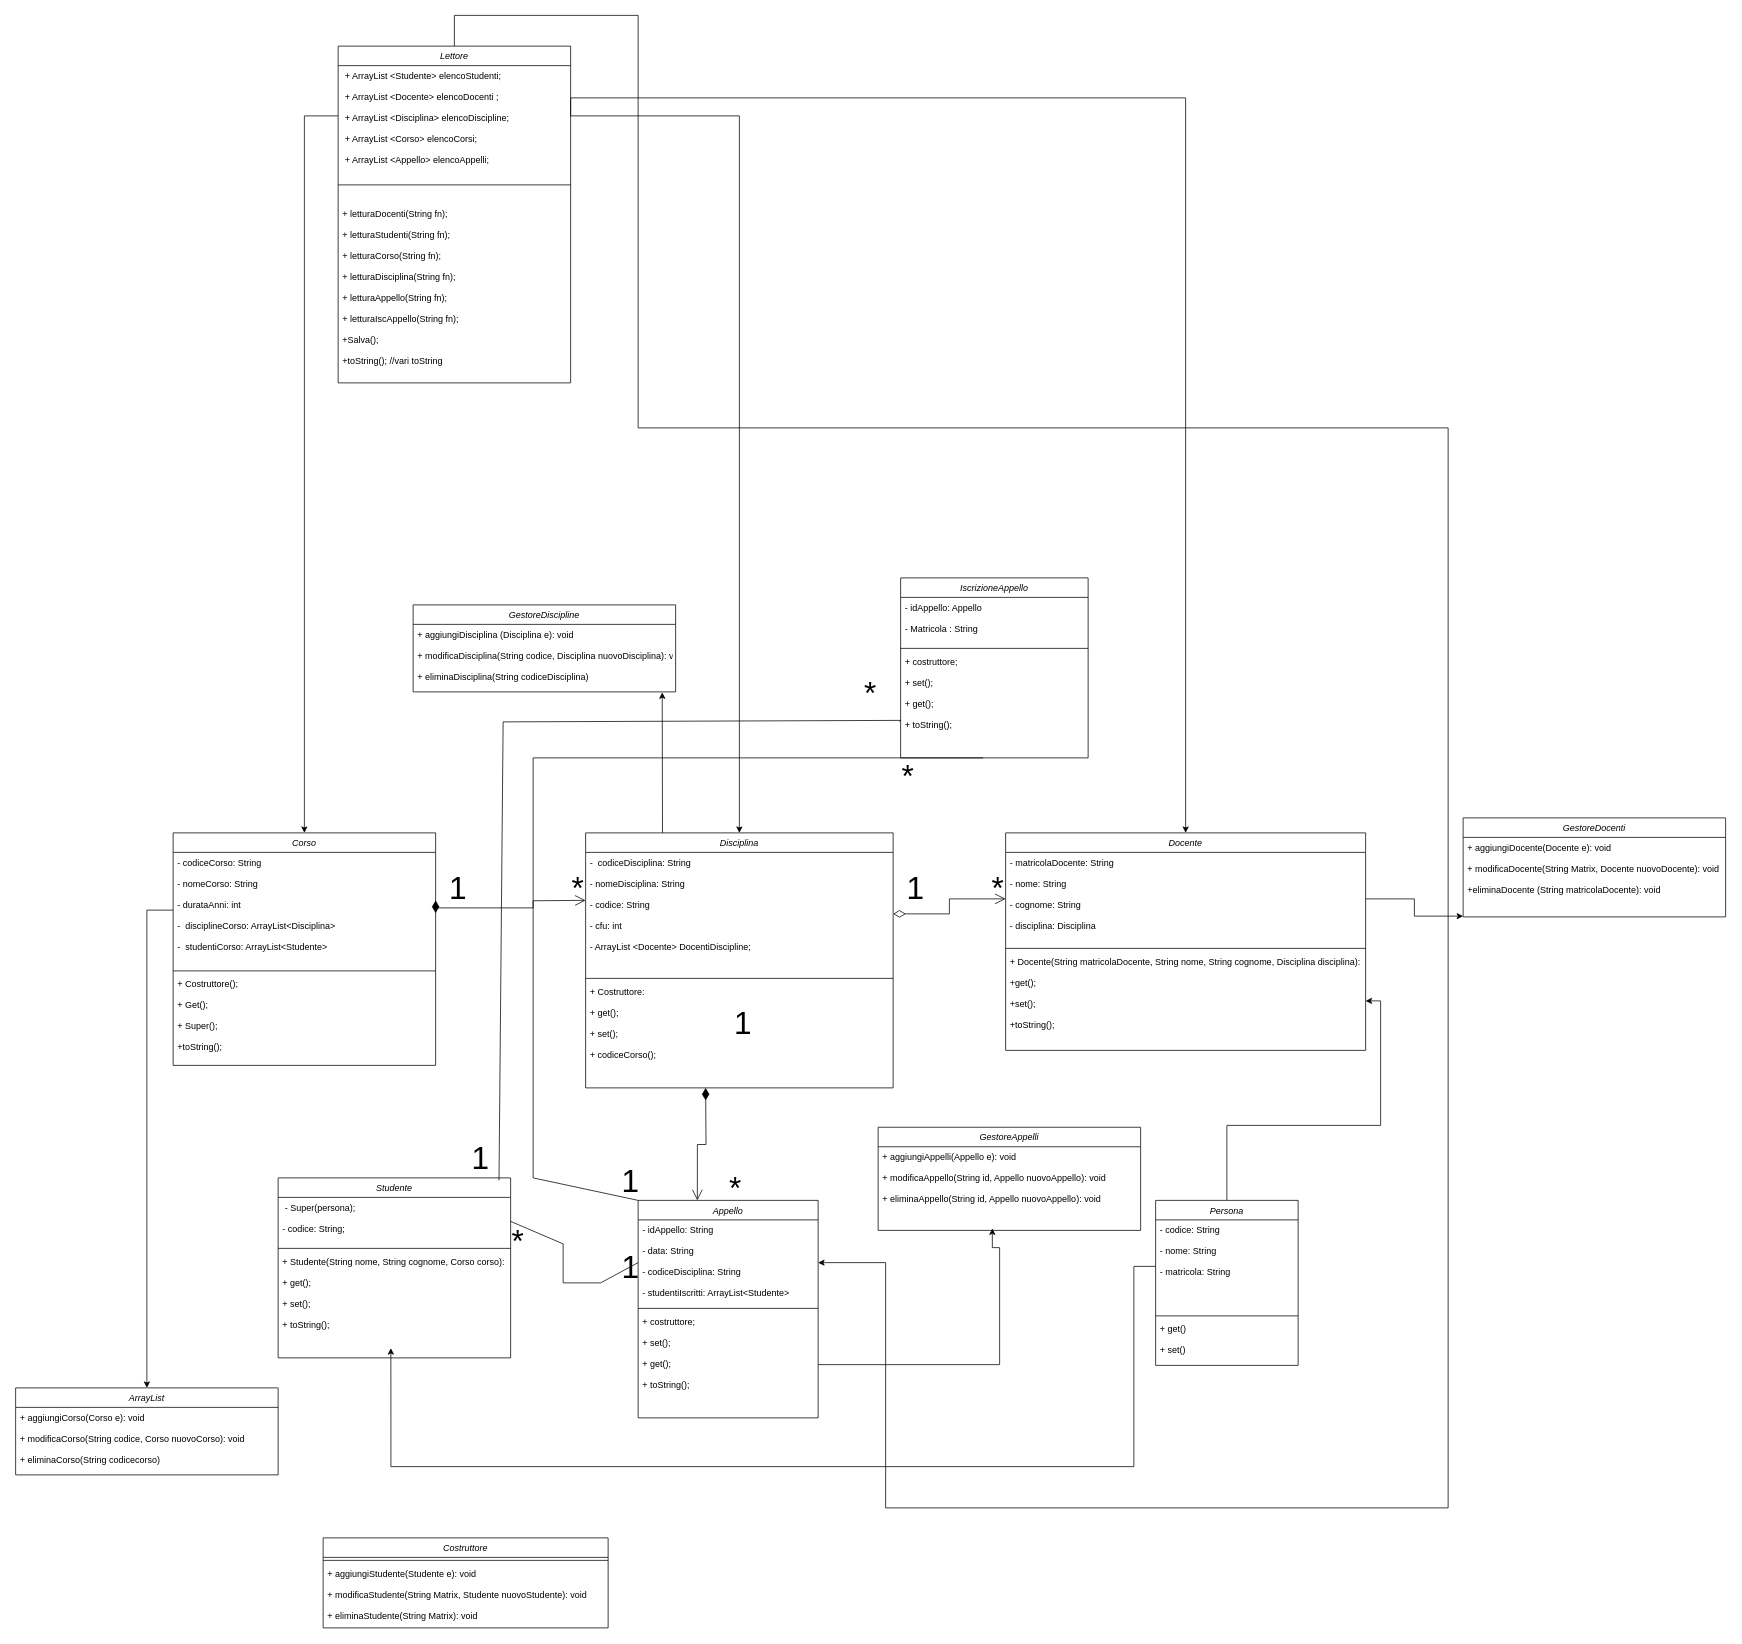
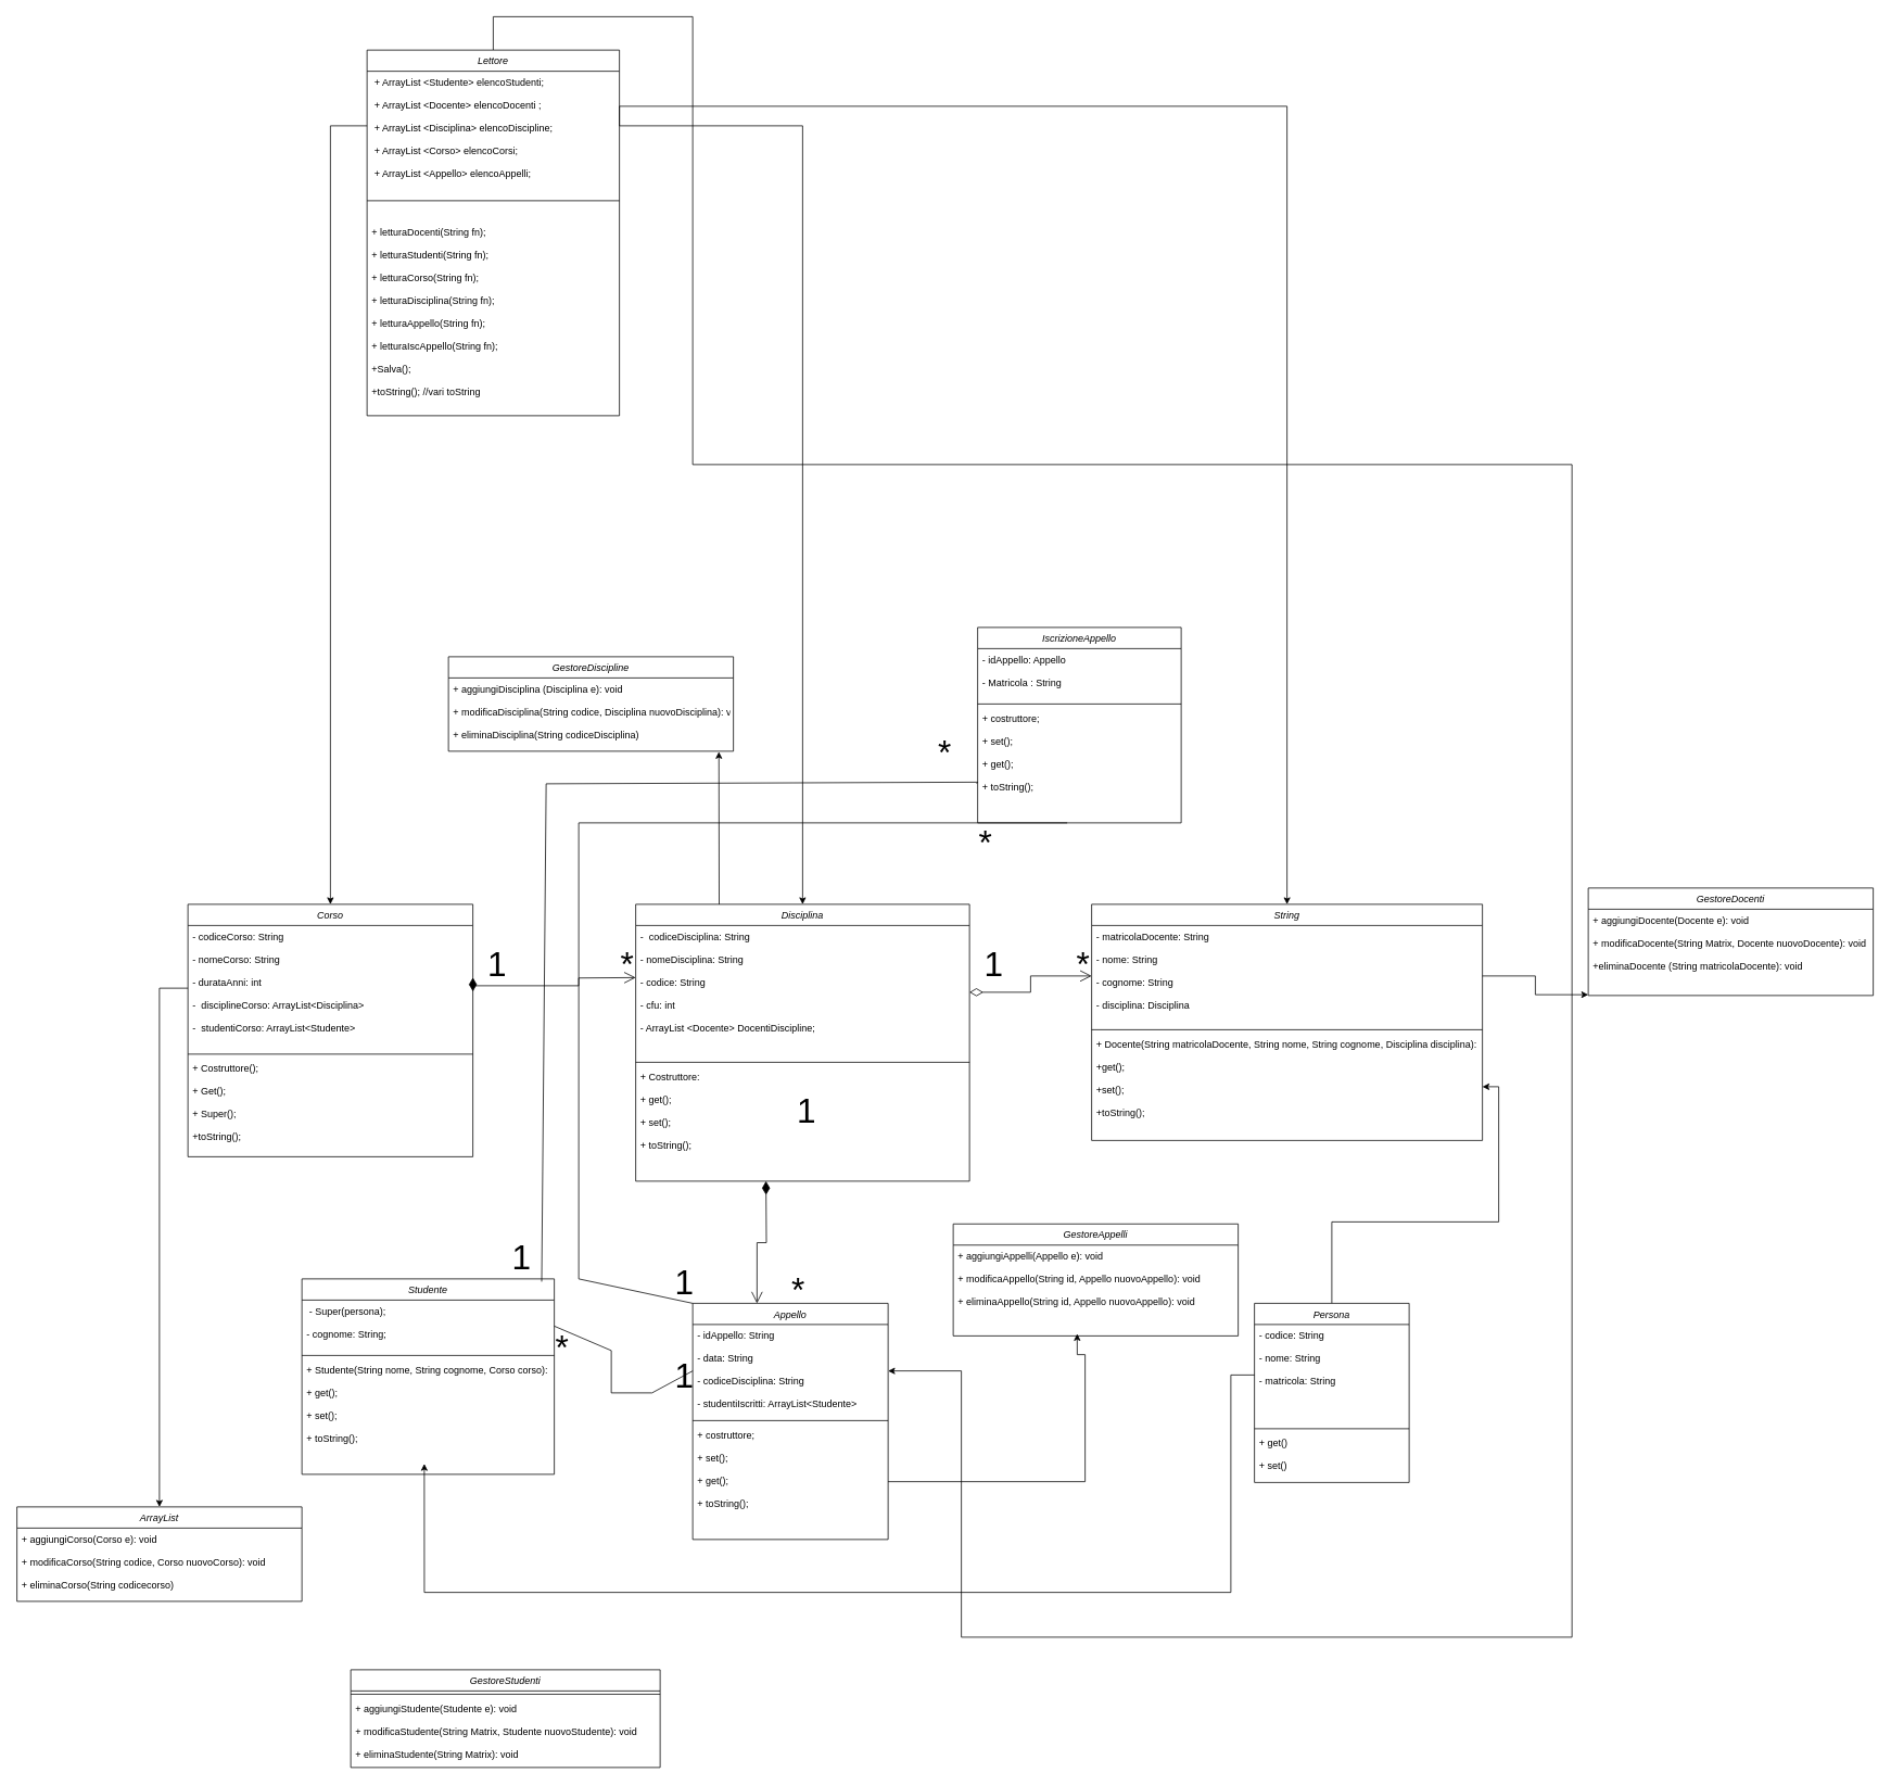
- <mxCell id="15" value="Docente" style="swimlane;fontStyle=2;align=center;verticalAlign=top;childLayout=stackLayout;horizontal=1;startSize=26;horizontalStack=0;resizeParent=1;resizeLast=0;collapsible=1;marginBottom=0;rounded=0;shadow=0;strokeWidth=1;" vertex="1" parent="1"><mxGeometry x="1340" y="1110" width="480" height="290" as="geometry"><mxRectangle x="230" y="140" width="160" height="26" as="alternateBounds" /></mxGeometry></mxCell>
+ <mxCell id="15" value="String" style="swimlane;fontStyle=2;align=center;verticalAlign=top;childLayout=stackLayout;horizontal=1;startSize=26;horizontalStack=0;resizeParent=1;resizeLast=0;collapsible=1;marginBottom=0;rounded=0;shadow=0;strokeWidth=1;" vertex="1" parent="1"><mxGeometry x="1340" y="1110" width="480" height="290" as="geometry"><mxRectangle x="230" y="140" width="160" height="26" as="alternateBounds" /></mxGeometry></mxCell>
- <mxCell id="6" value="+ Costruttore:&#10;&#10;+ get();&#10;&#10;+ set();&#10;&#10;+ codiceCorso();" style="text;align=left;verticalAlign=top;spacingLeft=4;spacingRight=4;overflow=hidden;rotatable=0;points=[[0,0.5],[1,0.5]];portConstraint=eastwest;" vertex="1" parent="2"><mxGeometry y="198" width="410" height="112" as="geometry" /></mxCell>
+ <mxCell id="6" value="+ Costruttore:&#10;&#10;+ get();&#10;&#10;+ set();&#10;&#10;+ toString();" style="text;align=left;verticalAlign=top;spacingLeft=4;spacingRight=4;overflow=hidden;rotatable=0;points=[[0,0.5],[1,0.5]];portConstraint=eastwest;" vertex="1" parent="2"><mxGeometry y="198" width="410" height="112" as="geometry" /></mxCell>
- <mxCell id="12" value=" - Super(persona);&#10;&#10;- codice: String;" style="text;align=left;verticalAlign=top;spacingLeft=4;spacingRight=4;overflow=hidden;rotatable=0;points=[[0,0.5],[1,0.5]];portConstraint=eastwest;" vertex="1" parent="11"><mxGeometry y="26" width="310" height="64" as="geometry" /></mxCell>
+ <mxCell id="12" value=" - Super(persona);&#10;&#10;- cognome: String;" style="text;align=left;verticalAlign=top;spacingLeft=4;spacingRight=4;overflow=hidden;rotatable=0;points=[[0,0.5],[1,0.5]];portConstraint=eastwest;" vertex="1" parent="11"><mxGeometry y="26" width="310" height="64" as="geometry" /></mxCell>
- <mxCell id="51" value="Costruttore" style="swimlane;fontStyle=2;align=center;verticalAlign=top;childLayout=stackLayout;horizontal=1;startSize=26;horizontalStack=0;resizeParent=1;resizeLast=0;collapsible=1;marginBottom=0;rounded=0;shadow=0;strokeWidth=1;" vertex="1" parent="1"><mxGeometry x="430" y="2050" width="380" height="120" as="geometry"><mxRectangle x="230" y="140" width="160" height="26" as="alternateBounds" /></mxGeometry></mxCell>
+ <mxCell id="51" value="GestoreStudenti" style="swimlane;fontStyle=2;align=center;verticalAlign=top;childLayout=stackLayout;horizontal=1;startSize=26;horizontalStack=0;resizeParent=1;resizeLast=0;collapsible=1;marginBottom=0;rounded=0;shadow=0;strokeWidth=1;" vertex="1" parent="1"><mxGeometry x="430" y="2050" width="380" height="120" as="geometry"><mxRectangle x="230" y="140" width="160" height="26" as="alternateBounds" /></mxGeometry></mxCell>
